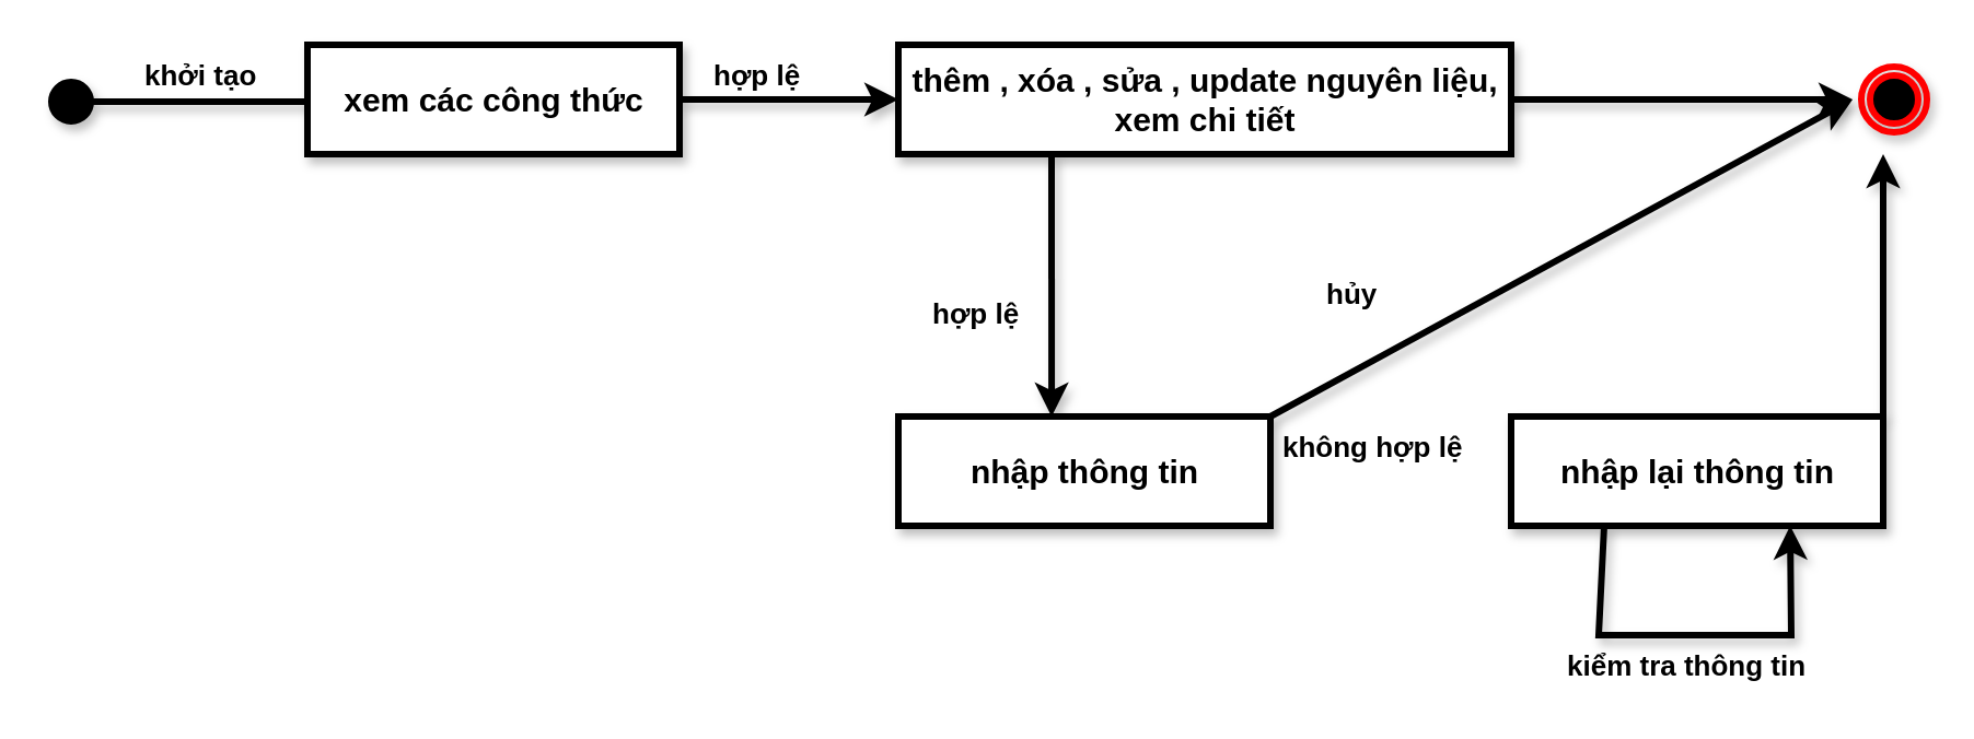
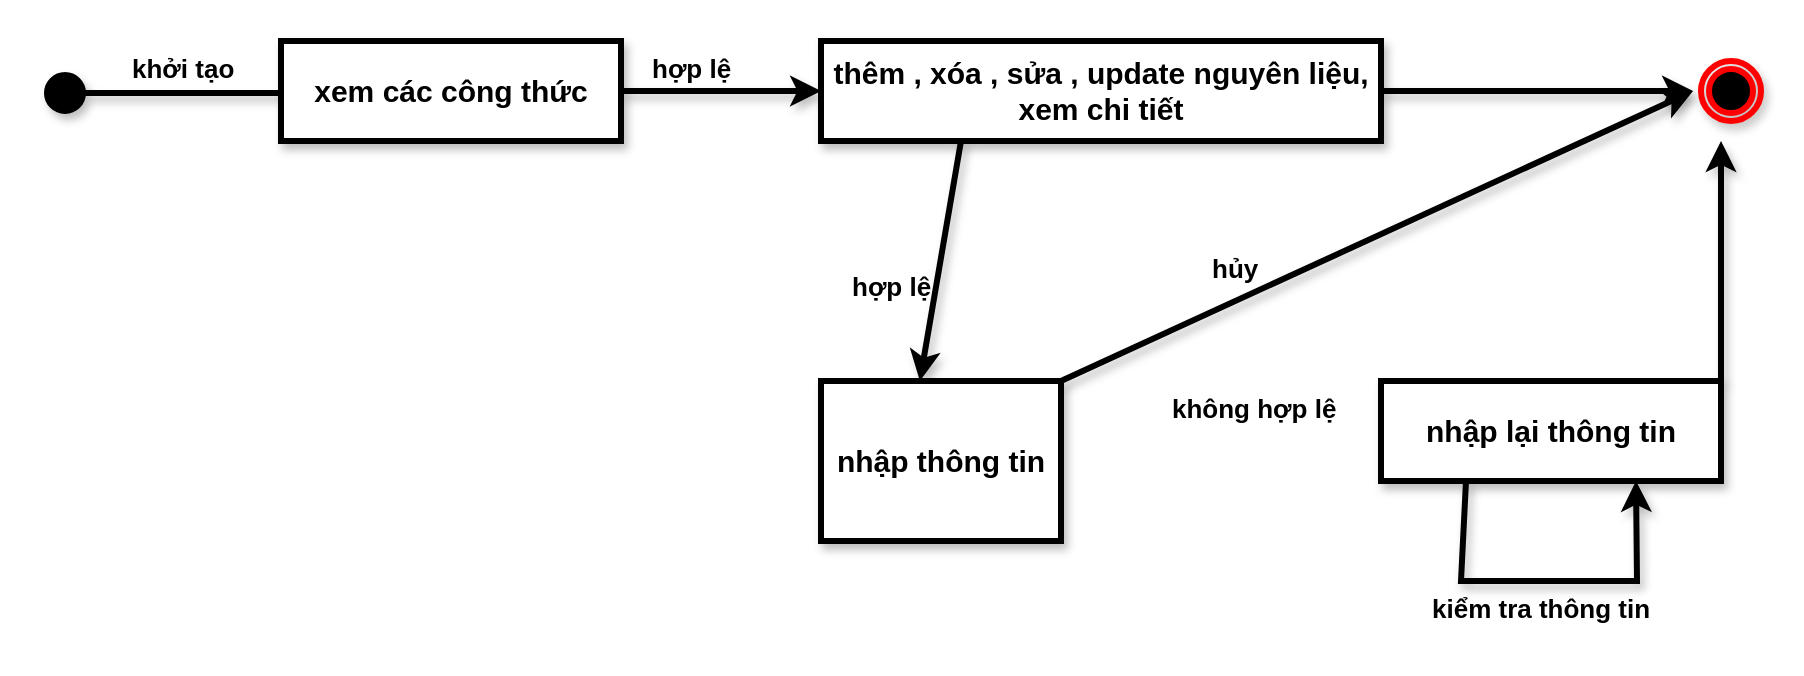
- <mxCell id="14" value="nhập thông tin" style="html=1;shadow=1;strokeWidth=3;fontStyle=1;fontSize=15;" parent="1" vertex="1"><mxGeometry x="410" y="190" width="170" height="50" as="geometry" /></mxCell>
+ <mxCell id="14" value="nhập thông tin" style="html=1;shadow=1;strokeWidth=3;fontStyle=1;fontSize=15;" parent="1" vertex="1"><mxGeometry x="410" y="190" width="120" height="80" as="geometry" /></mxCell>
